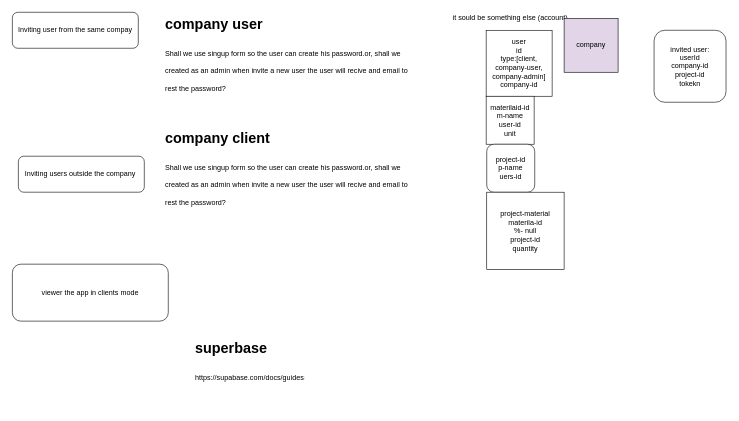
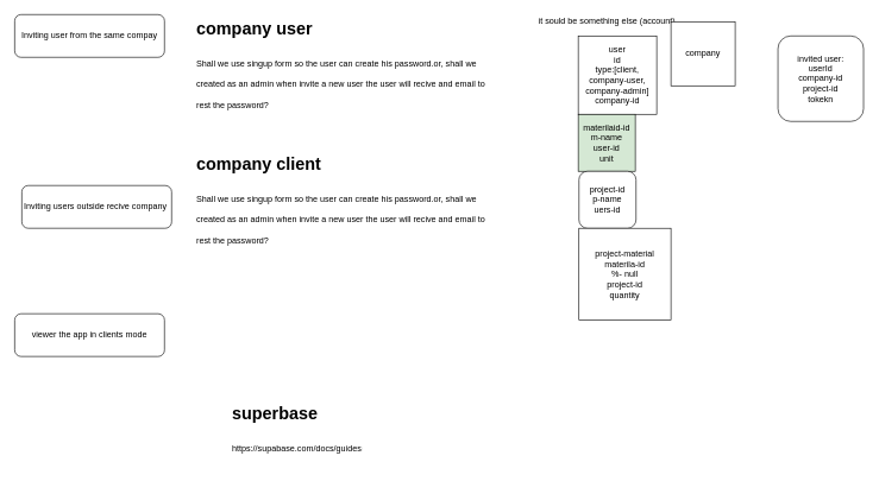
- <mxCell id="8" value="company&lt;br&gt;" style="whiteSpace=wrap;html=1;aspect=fixed;fillColor=#e1d5e7;" parent="1" vertex="1"><mxGeometry x="940" y="30" width="90" height="90" as="geometry" /></mxCell>
+ <mxCell id="8" value="company&lt;br&gt;" style="whiteSpace=wrap;html=1;aspect=fixed;" parent="1" vertex="1"><mxGeometry x="940" y="30" width="90" height="90" as="geometry" /></mxCell>
- <mxCell id="4" value="materilaid-id&lt;br&gt;m-name&lt;br&gt;user-id&lt;br&gt;unit" style="whiteSpace=wrap;html=1;aspect=fixed;" parent="1" vertex="1"><mxGeometry x="810" y="160" width="80" height="80" as="geometry" /></mxCell>
+ <mxCell id="4" value="materilaid-id&lt;br&gt;m-name&lt;br&gt;user-id&lt;br&gt;unit" style="whiteSpace=wrap;html=1;aspect=fixed;fillColor=#d5e8d4;" parent="1" vertex="1"><mxGeometry x="810" y="160" width="80" height="80" as="geometry" /></mxCell>
- <mxCell id="10" value="Inviting users outside the company&amp;nbsp;" style="rounded=1;whiteSpace=wrap;html=1;" vertex="1" parent="1"><mxGeometry x="30" y="260" width="210" height="60" as="geometry" /></mxCell>
+ <mxCell id="10" value="Inviting users outside recive company&amp;nbsp;" style="rounded=1;whiteSpace=wrap;html=1;" vertex="1" parent="1"><mxGeometry x="30" y="260" width="210" height="60" as="geometry" /></mxCell>
- <mxCell id="11" value="viewer the app in clients mode" style="rounded=1;whiteSpace=wrap;html=1;" vertex="1" parent="1"><mxGeometry x="20" y="440" width="260" height="95" as="geometry" /></mxCell>
+ <mxCell id="11" value="viewer the app in clients mode" style="rounded=1;whiteSpace=wrap;html=1;" vertex="1" parent="1"><mxGeometry x="20" y="440" width="210" height="60" as="geometry" /></mxCell>
